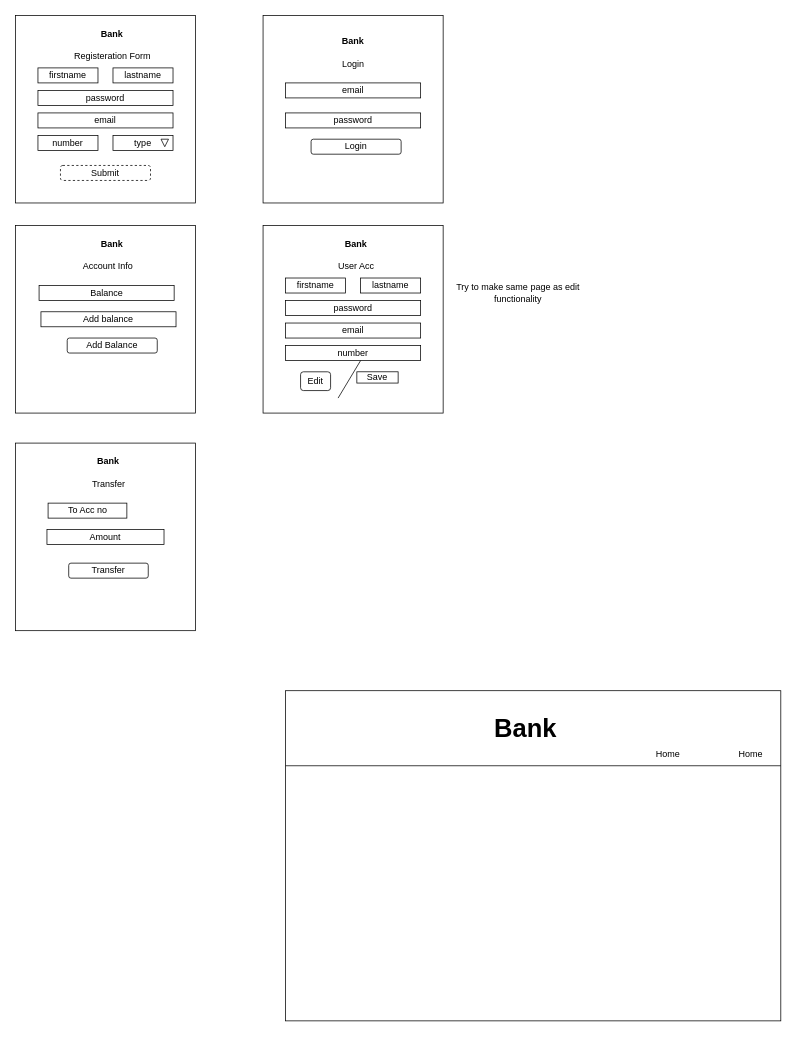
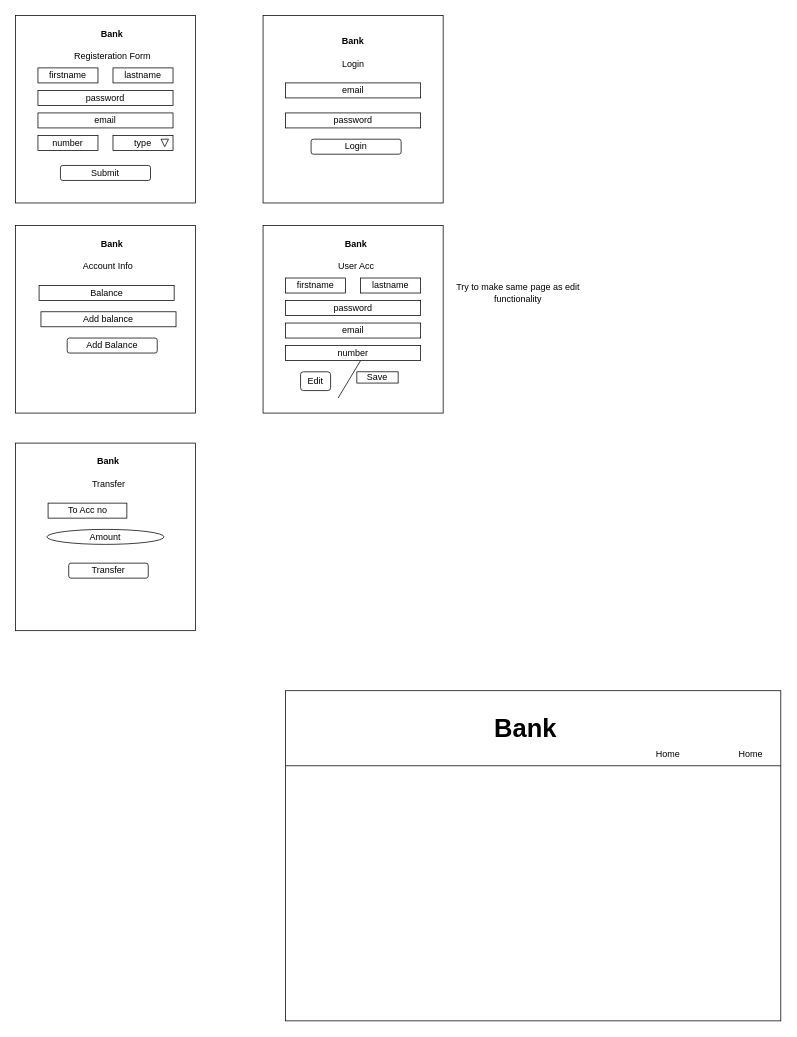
- <mxCell id="10" value="Submit" style="rounded=1;whiteSpace=wrap;html=1;dashed=1;" parent="1" vertex="1"><mxGeometry x="80" y="220" width="120" height="20" as="geometry" /></mxCell>
+ <mxCell id="10" value="Submit" style="rounded=1;whiteSpace=wrap;html=1;" parent="1" vertex="1"><mxGeometry x="80" y="220" width="120" height="20" as="geometry" /></mxCell>
- <mxCell id="30" value="Amount" style="rounded=0;whiteSpace=wrap;html=1;" parent="1" vertex="1"><mxGeometry x="62" y="705" width="156" height="20" as="geometry" /></mxCell>
+ <mxCell id="30" value="Amount" style="ellipse;whiteSpace=wrap;html=1;" parent="1" vertex="1"><mxGeometry x="62" y="705" width="156" height="20" as="geometry" /></mxCell>
